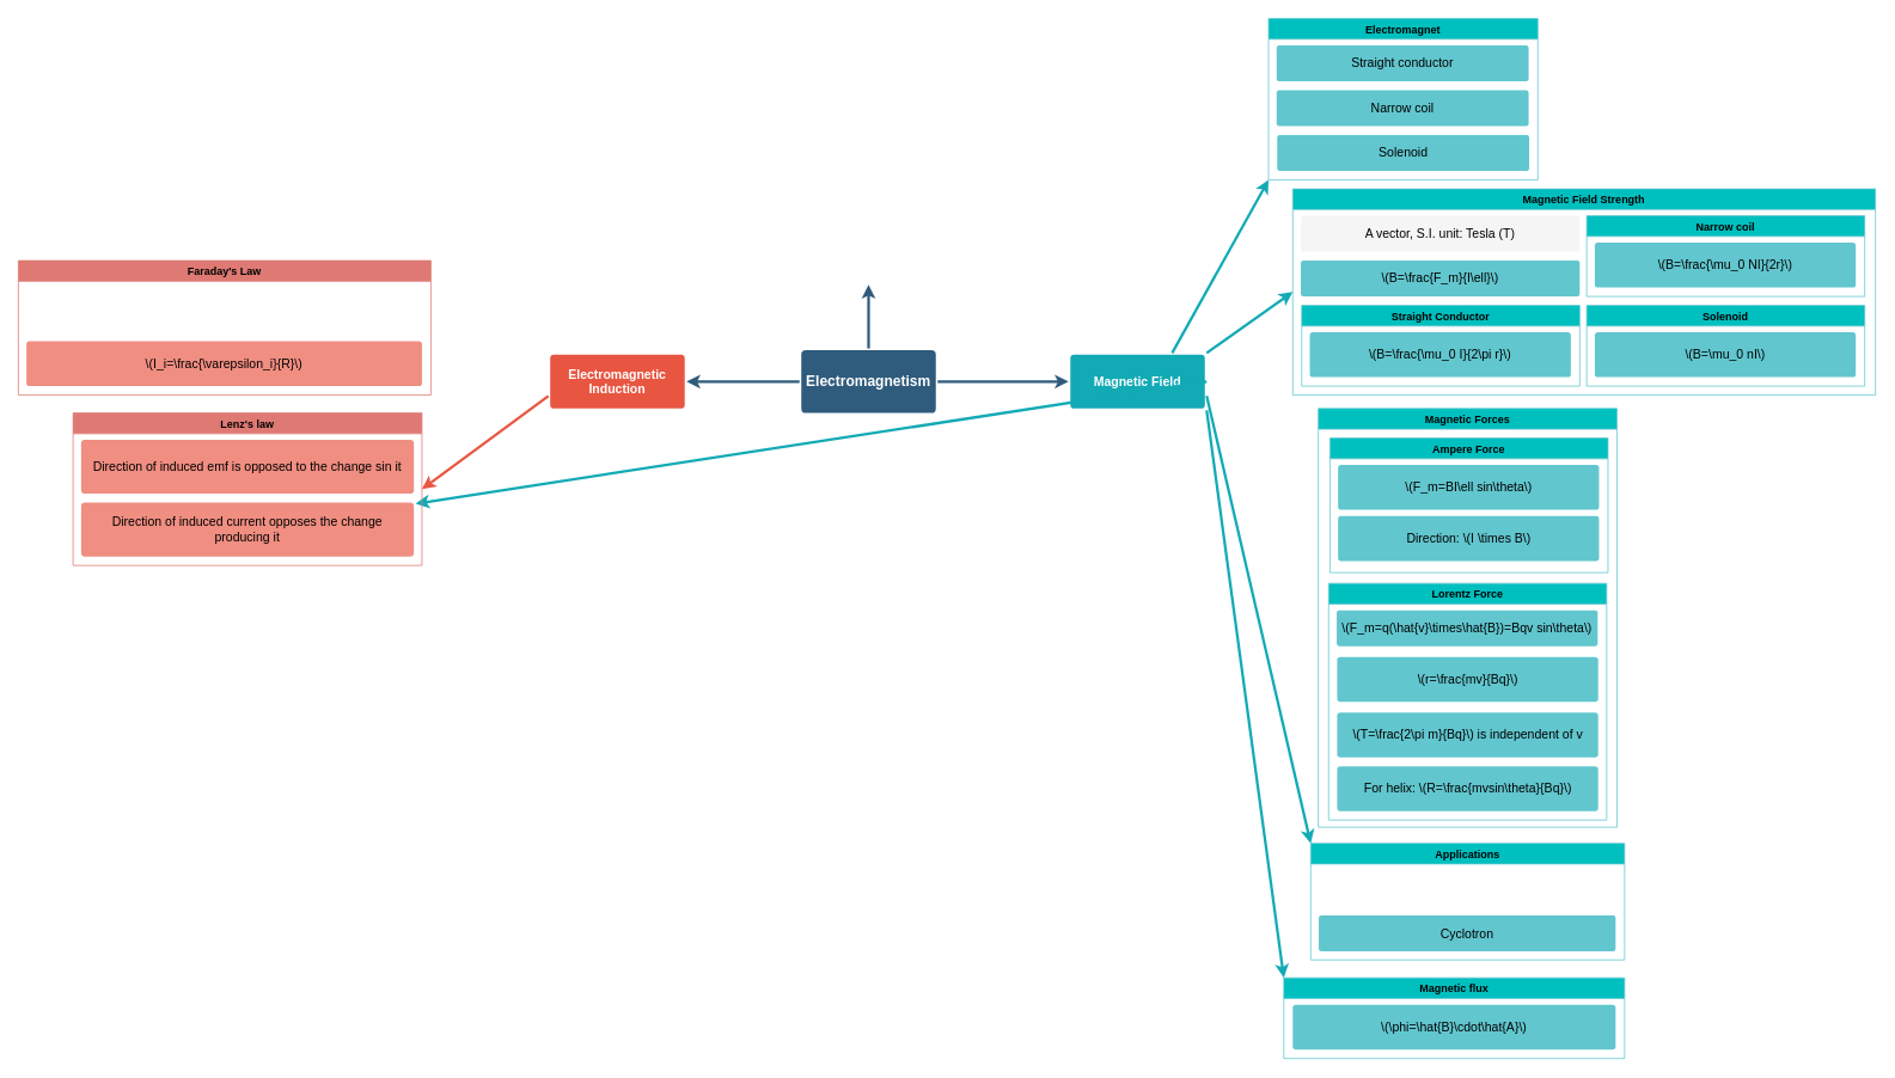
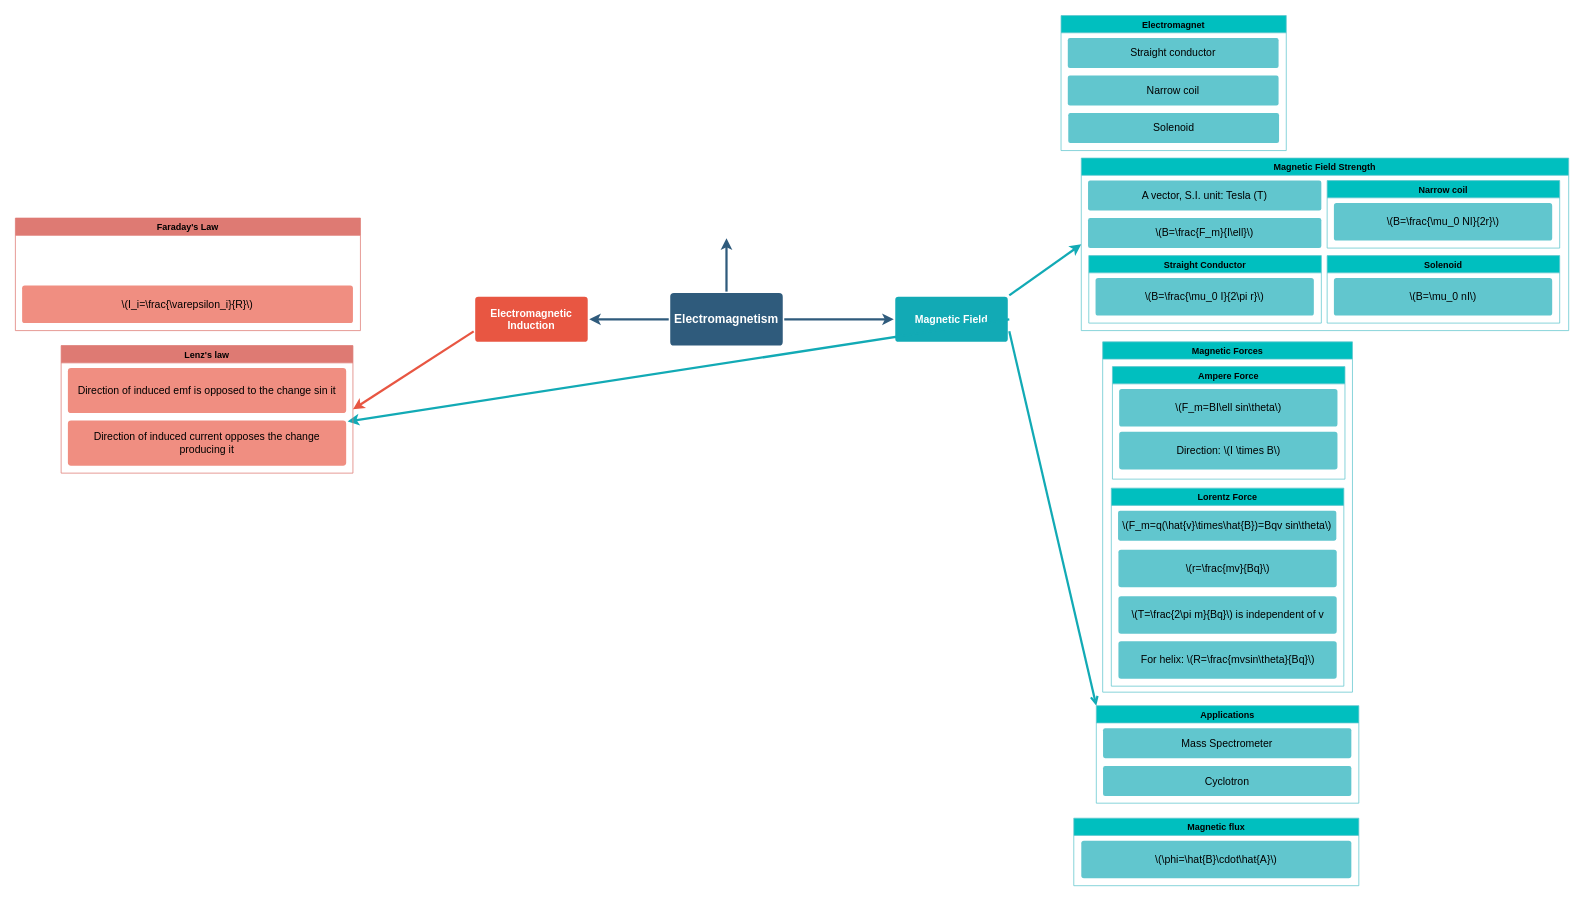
- <mxCell id="16" value="A vector, S.I. unit: Tesla (T)" style="rounded=1;whiteSpace=wrap;html=1;shadow=0;labelBackgroundColor=none;strokeColor=none;strokeWidth=3;fillColor=#f5f5f5;fontFamily=Helvetica;fontSize=14;align=center;spacing=5;fontStyle=0;arcSize=7;perimeterSpacing=2;fontColor=#000000;" parent="15" vertex="1"><mxGeometry x="9" y="30" width="311" height="40" as="geometry" /></mxCell>
+ <mxCell id="16" value="A vector, S.I. unit: Tesla (T)" style="rounded=1;whiteSpace=wrap;html=1;shadow=0;labelBackgroundColor=none;strokeColor=none;strokeWidth=3;fillColor=#61c6ce;fontFamily=Helvetica;fontSize=14;align=center;spacing=5;fontStyle=0;arcSize=7;perimeterSpacing=2;fontColor=#000000;" parent="15" vertex="1"><mxGeometry x="9" y="30" width="311" height="40" as="geometry" /></mxCell>
- <mxCell id="10" value="" style="edgeStyle=none;rounded=1;jumpStyle=none;html=1;shadow=0;labelBackgroundColor=none;startArrow=none;startFill=0;jettySize=auto;orthogonalLoop=1;strokeColor=#12AAB5;strokeWidth=3;fontFamily=Helvetica;fontSize=14;fontColor=#FFFFFF;spacing=5;fontStyle=1;fillColor=#b0e3e6;entryX=0;entryY=1;entryDx=0;entryDy=0;exitX=0.75;exitY=0;exitDx=0;exitDy=0;" parent="1" source="7" target="11" edge="1"><mxGeometry relative="1" as="geometry"><mxPoint x="1329.844" y="316" as="targetPoint" /></mxGeometry></mxCell>
- <mxCell id="6" value="Electromagnetic Induction" style="rounded=1;whiteSpace=wrap;html=1;shadow=0;labelBackgroundColor=none;strokeColor=none;strokeWidth=3;fillColor=#e85642;fontFamily=Helvetica;fontSize=14;fontColor=#FFFFFF;align=center;spacing=5;fontStyle=1;arcSize=7;perimeterSpacing=2;" parent="1" vertex="1"><mxGeometry x="613" y="395" width="150" height="60" as="geometry" /></mxCell>
+ <mxCell id="6" value="Electromagnetic Induction" style="rounded=1;whiteSpace=wrap;html=1;shadow=0;labelBackgroundColor=none;strokeColor=none;strokeWidth=3;fillColor=#e85642;fontFamily=Helvetica;fontSize=14;fontColor=#FFFFFF;align=center;spacing=5;fontStyle=1;arcSize=7;perimeterSpacing=2;" parent="1" vertex="1"><mxGeometry x="633" y="395" width="150" height="60" as="geometry" /></mxCell>
- <mxCell id="39" value="" style="edgeStyle=none;rounded=1;jumpStyle=none;html=1;shadow=0;labelBackgroundColor=none;startArrow=none;startFill=0;jettySize=auto;orthogonalLoop=1;strokeColor=#12AAB5;strokeWidth=3;fontFamily=Helvetica;fontSize=14;fontColor=#FFFFFF;spacing=5;fontStyle=1;fillColor=#b0e3e6;entryX=0;entryY=0;entryDx=0;entryDy=0;exitX=1;exitY=1;exitDx=0;exitDy=0;" parent="1" source="7" target="37" edge="1"><mxGeometry relative="1" as="geometry"><mxPoint x="1236" y="560" as="targetPoint" /><mxPoint x="1267.248" y="467" as="sourcePoint" /></mxGeometry></mxCell>
- <mxCell id="40" value="" style="edgeStyle=none;rounded=1;jumpStyle=none;html=1;shadow=0;labelBackgroundColor=none;startArrow=none;startFill=0;jettySize=auto;orthogonalLoop=1;strokeColor=#12AAB5;strokeWidth=3;fontFamily=Helvetica;fontSize=14;fontColor=#FFFFFF;spacing=5;fontStyle=1;fillColor=#b0e3e6;entryX=0;entryY=0;entryDx=0;entryDy=0;exitX=1;exitY=0.75;exitDx=0;exitDy=0;" parent="1" source="7" target="34" edge="1"><mxGeometry relative="1" as="geometry"><mxPoint x="1731" y="522.5" as="targetPoint" /><mxPoint x="1355" y="451" as="sourcePoint" /></mxGeometry></mxCell>
+ <mxCell id="40" value="" style="edgeStyle=none;rounded=1;jumpStyle=none;html=1;shadow=0;labelBackgroundColor=none;startArrow=none;startFill=0;jettySize=auto;orthogonalLoop=1;strokeColor=#12AAB5;strokeWidth=3;fontFamily=Helvetica;fontSize=14;fontColor=#FFFFFF;spacing=5;fontStyle=1;fillColor=#b0e3e6;entryX=0;entryY=0;entryDx=0;entryDy=0;exitX=1;exitY=0.75;exitDx=0;exitDy=0;endArrow=open;" parent="1" source="7" target="34" edge="1"><mxGeometry relative="1" as="geometry"><mxPoint x="1731" y="522.5" as="targetPoint" /><mxPoint x="1355" y="451" as="sourcePoint" /></mxGeometry></mxCell>
+ <mxCell id="35" value="Mass Spectrometer" style="rounded=1;whiteSpace=wrap;html=1;shadow=0;labelBackgroundColor=none;strokeColor=none;strokeWidth=3;fillColor=#61c6ce;fontFamily=Helvetica;fontSize=14;align=center;spacing=5;fontStyle=0;arcSize=7;perimeterSpacing=2;fontColor=#000000;" parent="34" vertex="1"><mxGeometry x="9" y="30" width="331" height="40" as="geometry" /></mxCell>
